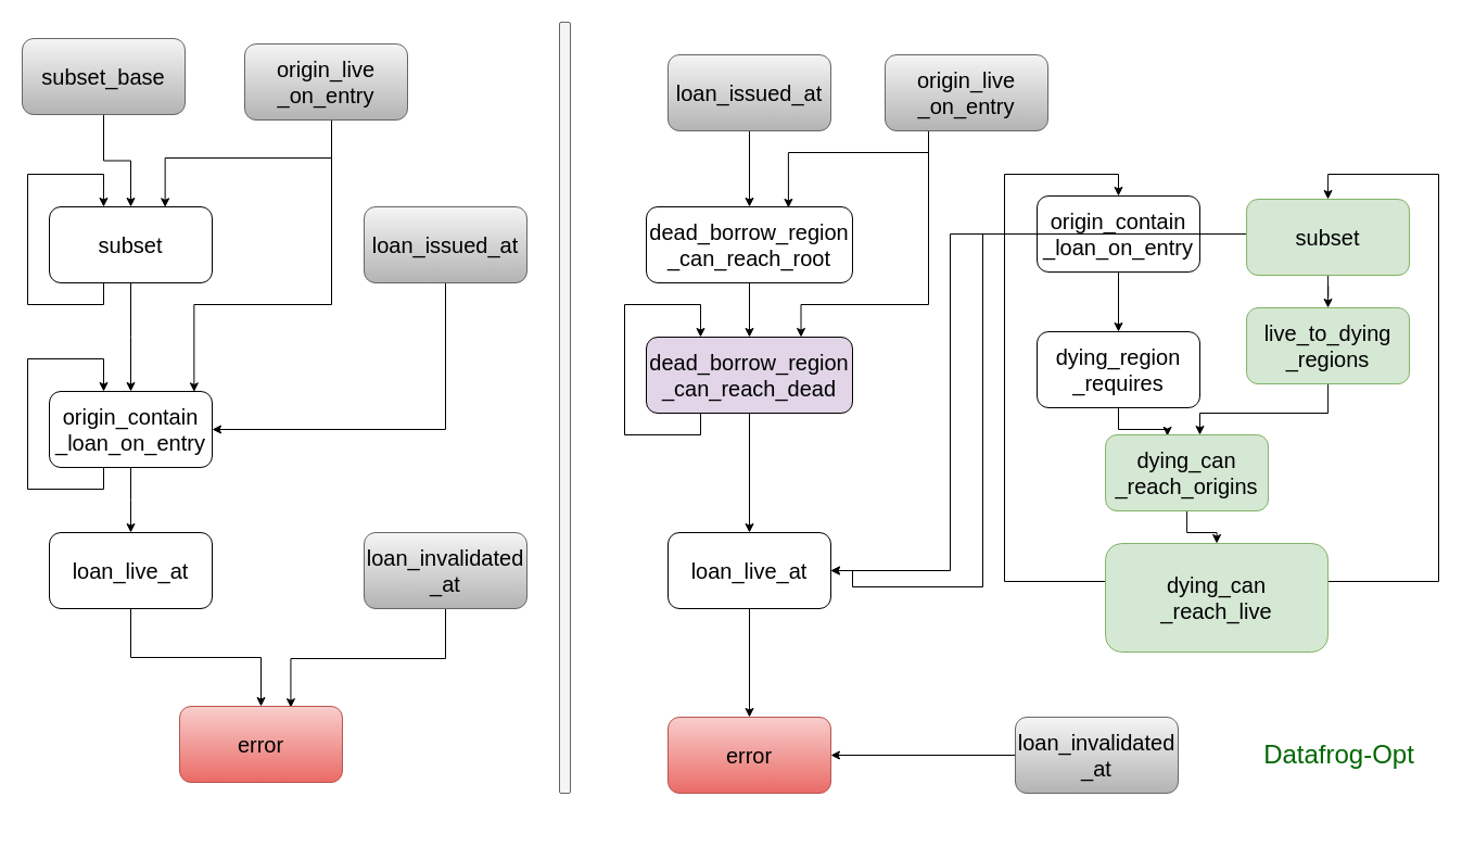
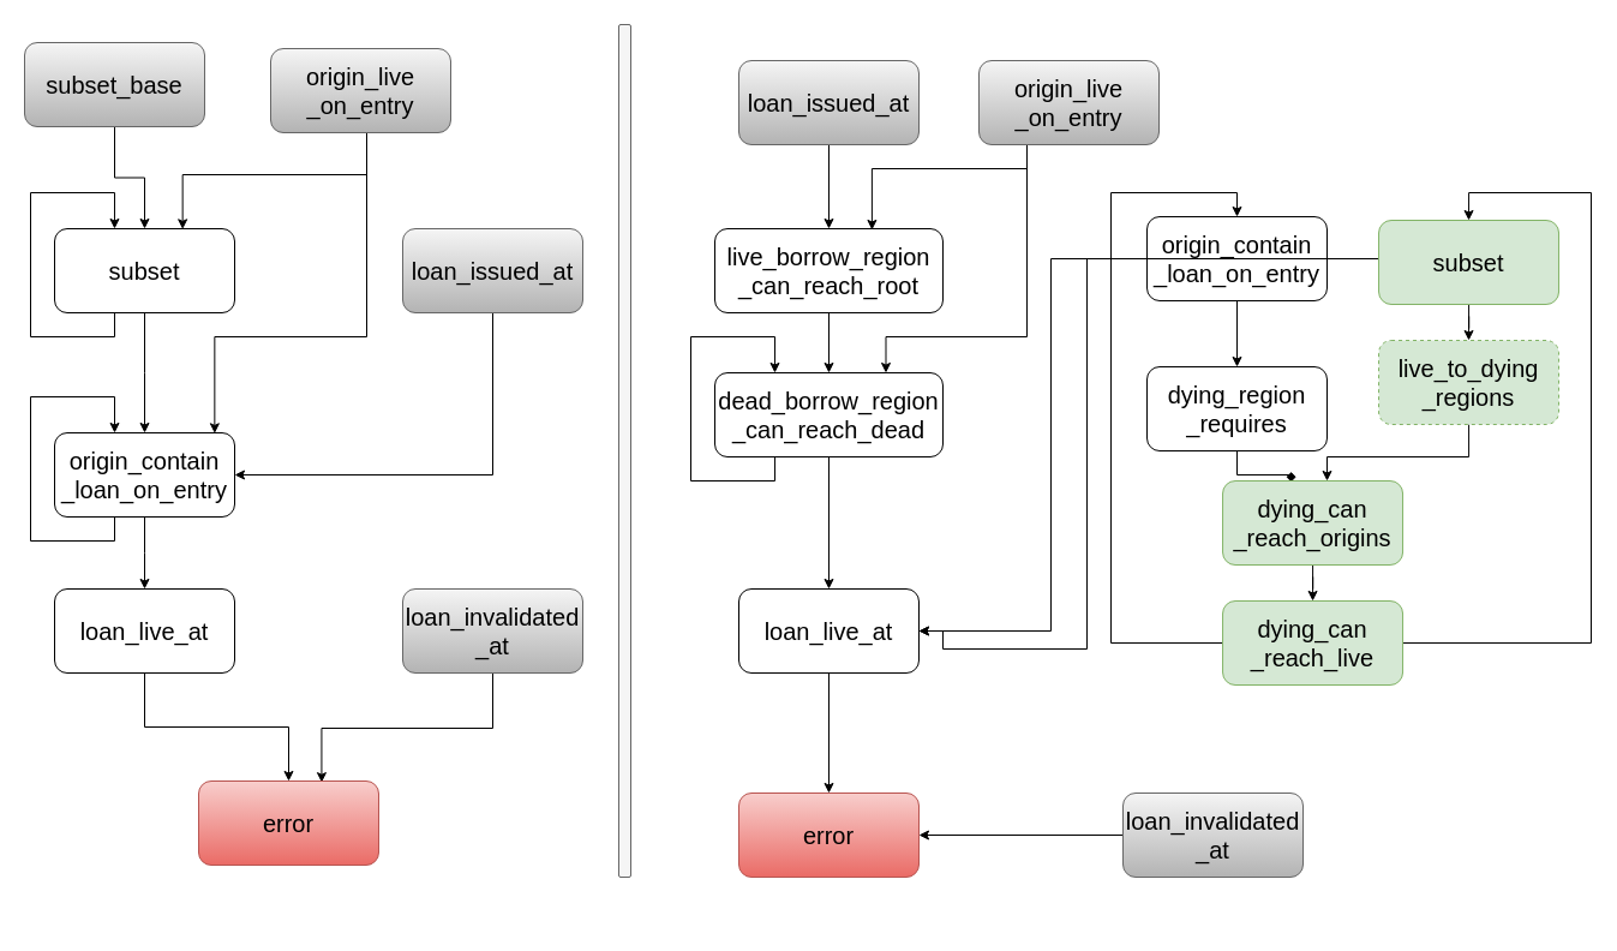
- <mxCell id="21" value="dead_borrow_region&lt;br&gt;_can_reach_root" style="rounded=1;whiteSpace=wrap;html=1;fontSize=20;" parent="1" vertex="1"><mxGeometry x="595" y="190" width="190" height="70" as="geometry" /></mxCell>
+ <mxCell id="21" value="live_borrow_region&lt;br&gt;_can_reach_root" style="rounded=1;whiteSpace=wrap;html=1;fontSize=20;" parent="1" vertex="1"><mxGeometry x="595" y="190" width="190" height="70" as="geometry" /></mxCell>
- <mxCell id="41" value="live_to_dying&lt;br&gt;_regions" style="rounded=1;whiteSpace=wrap;html=1;fontSize=20;fillColor=#d5e8d4;strokeColor=#82b366;" parent="1" vertex="1"><mxGeometry x="1148.05" y="283.01" width="150" height="70" as="geometry" /></mxCell>
+ <mxCell id="41" value="live_to_dying&lt;br&gt;_regions" style="rounded=1;whiteSpace=wrap;html=1;fontSize=20;fillColor=#d5e8d4;strokeColor=#82b366;dashed=1;" parent="1" vertex="1"><mxGeometry x="1148.05" y="283.01" width="150" height="70" as="geometry" /></mxCell>
- <mxCell id="23" value="dead_borrow_region&lt;br&gt;_can_reach_dead" style="rounded=1;whiteSpace=wrap;html=1;fontSize=20;fillColor=#e1d5e7;" parent="1" vertex="1"><mxGeometry x="595" y="310" width="190" height="70" as="geometry" /></mxCell>
+ <mxCell id="23" value="dead_borrow_region&lt;br&gt;_can_reach_dead" style="rounded=1;whiteSpace=wrap;html=1;fontSize=20;" parent="1" vertex="1"><mxGeometry x="595" y="310" width="190" height="70" as="geometry" /></mxCell>
- <mxCell id="38" style="edgeStyle=orthogonalEdgeStyle;rounded=0;orthogonalLoop=1;jettySize=auto;html=1;entryX=0.38;entryY=0.014;entryDx=0;entryDy=0;entryPerimeter=0;fontSize=20;" parent="1" source="39" target="49" edge="1"><mxGeometry relative="1" as="geometry" /></mxCell>
+ <mxCell id="38" style="edgeStyle=orthogonalEdgeStyle;rounded=0;orthogonalLoop=1;jettySize=auto;html=1;entryX=0.38;entryY=0.014;entryDx=0;entryDy=0;entryPerimeter=0;fontSize=20;endArrow=diamond;" parent="1" source="39" target="49" edge="1"><mxGeometry relative="1" as="geometry" /></mxCell>
- <mxCell id="26" value="dying_can&lt;br&gt;_reach_live" style="rounded=1;whiteSpace=wrap;html=1;fontSize=20;fillColor=#d5e8d4;strokeColor=#82b366;" parent="1" vertex="1"><mxGeometry x="1018.05" y="500" width="205" height="100" as="geometry" /></mxCell>
+ <mxCell id="26" value="dying_can&lt;br&gt;_reach_live" style="rounded=1;whiteSpace=wrap;html=1;fontSize=20;fillColor=#d5e8d4;strokeColor=#82b366;" parent="1" vertex="1"><mxGeometry x="1018.05" y="500" width="150" height="70" as="geometry" /></mxCell>
- <mxCell id="52" value="Datafrog-Opt" style="text;html=1;strokeColor=none;fillColor=none;align=center;verticalAlign=middle;whiteSpace=wrap;rounded=0;fontSize=24;fontColor=#006600;" parent="1" vertex="1"><mxGeometry x="1155" y="680" width="157" height="30" as="geometry" /></mxCell>
